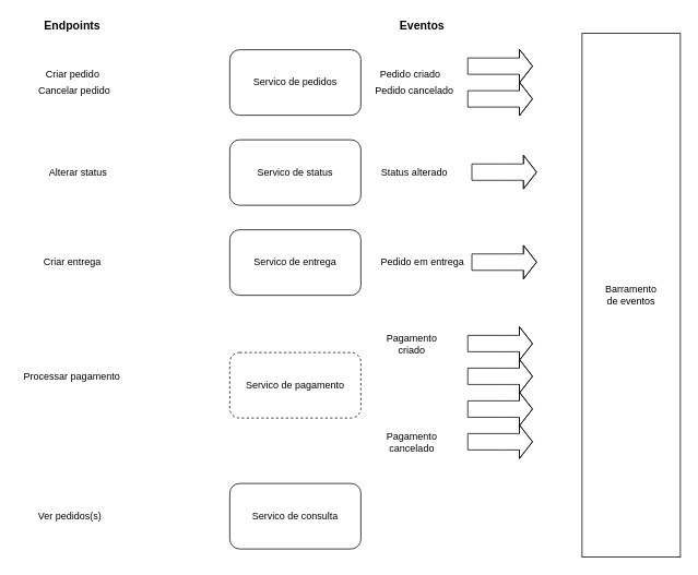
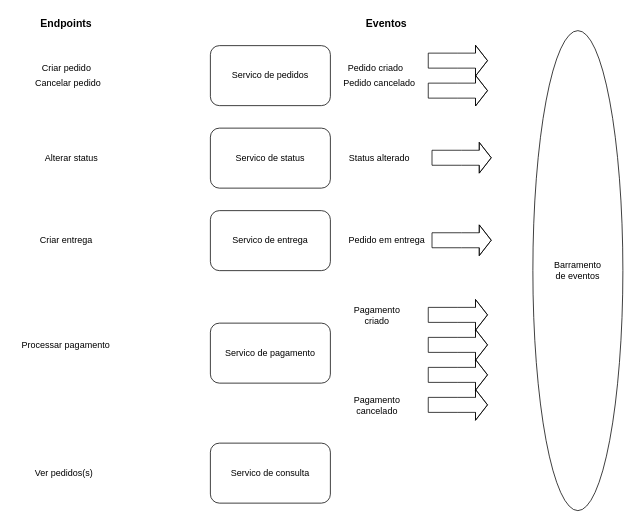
- <mxCell id="9" value="Barramento&lt;br&gt;de eventos" style="rounded=0;whiteSpace=wrap;html=1;" parent="1" vertex="1"><mxGeometry x="710" y="40" width="120" height="640" as="geometry" /></mxCell>
+ <mxCell id="9" value="Barramento&lt;br&gt;de eventos" style="ellipse;whiteSpace=wrap;html=1;" parent="1" vertex="1"><mxGeometry x="710" y="40" width="120" height="640" as="geometry" /></mxCell>
- <mxCell id="4" value="Servico de pagamento" style="rounded=1;whiteSpace=wrap;html=1;dashed=1;" parent="1" vertex="1"><mxGeometry x="280" y="430" width="160" height="80" as="geometry" /></mxCell>
+ <mxCell id="4" value="Servico de pagamento" style="rounded=1;whiteSpace=wrap;html=1;" parent="1" vertex="1"><mxGeometry x="280" y="430" width="160" height="80" as="geometry" /></mxCell>
